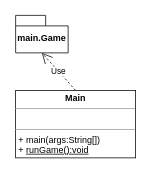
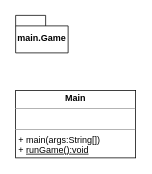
- <mxCell id="4" value="Use" style="endArrow=open;endSize=12;dashed=1;html=1;rounded=0;entryX=0.5;entryY=1;entryDx=0;entryDy=0;entryPerimeter=0;exitX=0.5;exitY=0;exitDx=0;exitDy=0;" edge="1" parent="1" source="2" target="3"><mxGeometry width="160" relative="1" as="geometry"><mxPoint x="40" y="310" as="sourcePoint" /><mxPoint x="200" y="310" as="targetPoint" /></mxGeometry></mxCell>
